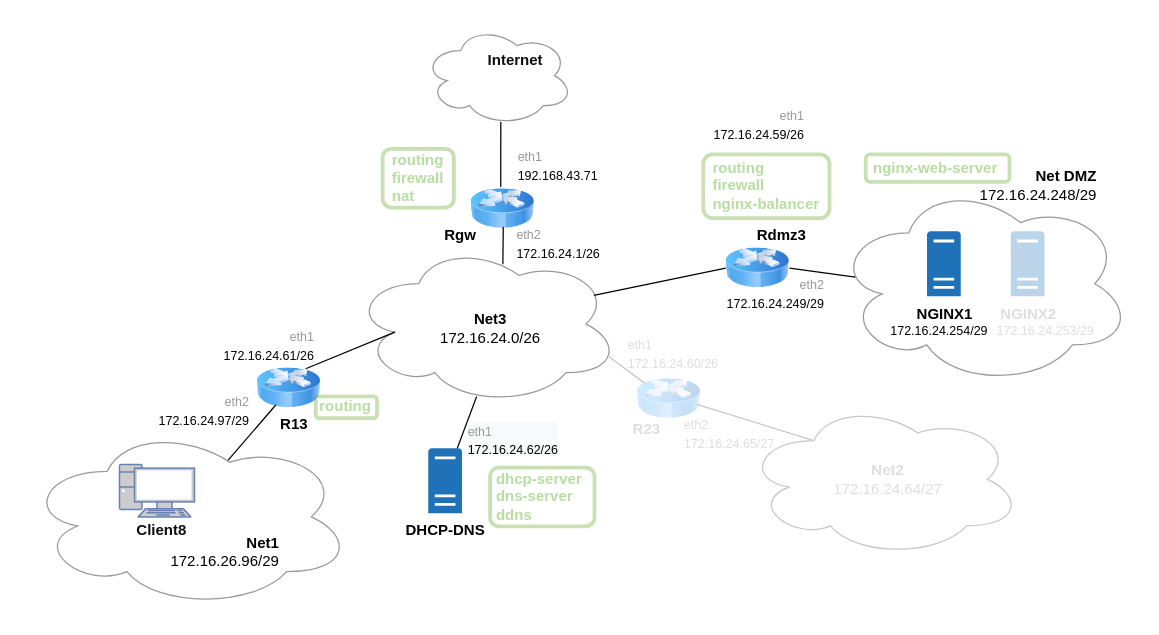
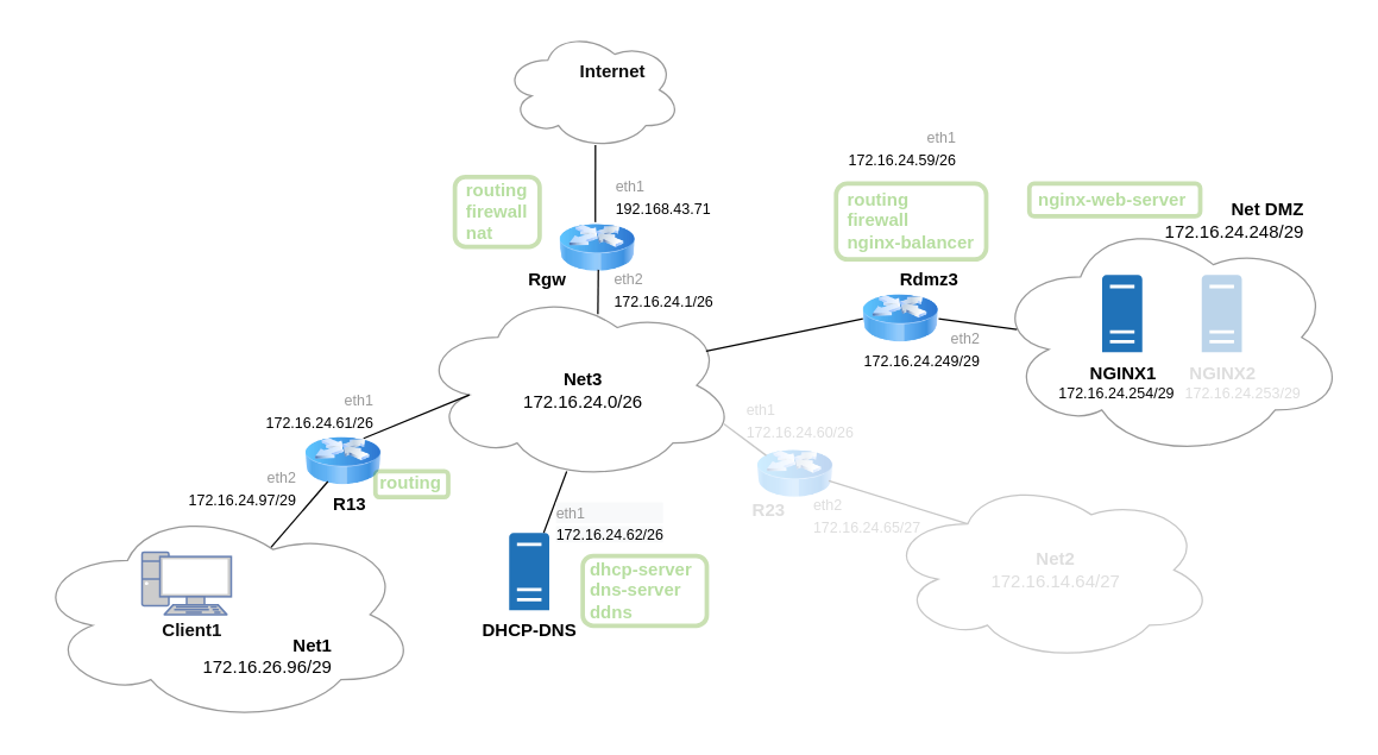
- <mxCell id="19" value="&lt;b&gt;Net2&lt;/b&gt;&lt;br&gt;172.16.24.64/27" style="text;html=1;strokeColor=none;fillColor=none;align=center;verticalAlign=middle;whiteSpace=wrap;rounded=0;fontColor=#DEDEDE;" vertex="1" parent="1"><mxGeometry x="680" y="368" width="60" height="30" as="geometry" /></mxCell>
+ <mxCell id="19" value="&lt;b&gt;Net2&lt;/b&gt;&lt;br&gt;172.16.14.64/27" style="text;html=1;strokeColor=none;fillColor=none;align=center;verticalAlign=middle;whiteSpace=wrap;rounded=0;fontColor=#DEDEDE;" vertex="1" parent="1"><mxGeometry x="680" y="368" width="60" height="30" as="geometry" /></mxCell>
- <mxCell id="36" value="&lt;font color=&quot;#0d0d0d&quot;&gt;&lt;b&gt;Client8&lt;/b&gt;&lt;/font&gt;" style="text;html=1;strokeColor=none;fillColor=none;align=center;verticalAlign=middle;whiteSpace=wrap;rounded=0;fontSize=12;fontColor=#999999;" vertex="1" parent="1"><mxGeometry x="99" y="409" width="60" height="30" as="geometry" /></mxCell>
+ <mxCell id="36" value="&lt;font color=&quot;#0d0d0d&quot;&gt;&lt;b&gt;Client1&lt;/b&gt;&lt;/font&gt;" style="text;html=1;strokeColor=none;fillColor=none;align=center;verticalAlign=middle;whiteSpace=wrap;rounded=0;fontSize=12;fontColor=#999999;" vertex="1" parent="1"><mxGeometry x="99" y="409" width="60" height="30" as="geometry" /></mxCell>
